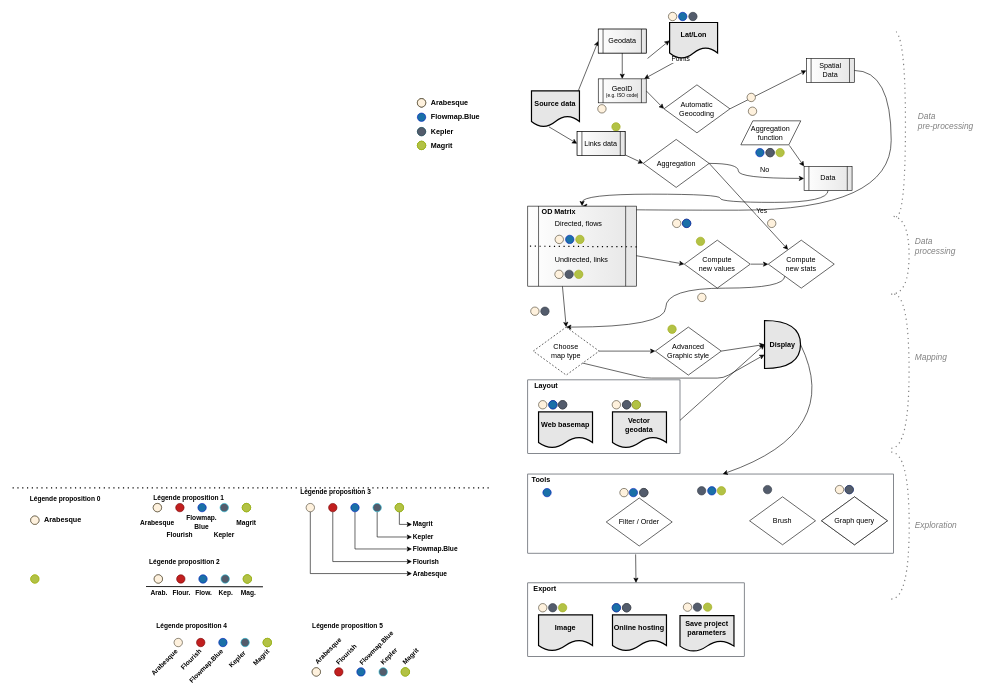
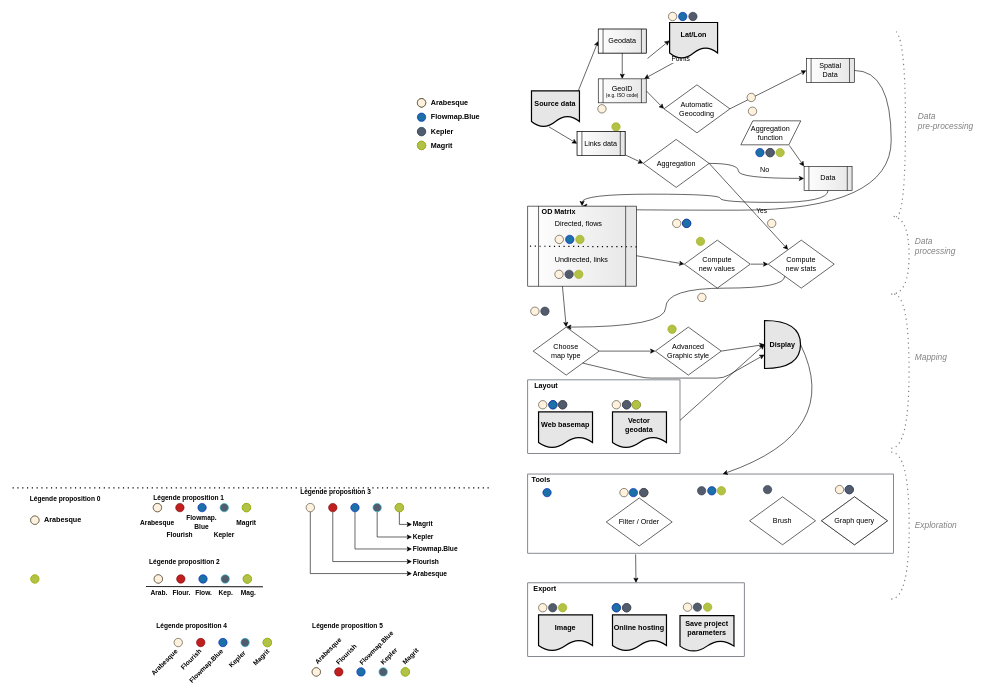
- <mxCell id="37" value="&lt;div&gt;Choose &lt;br&gt;&lt;/div&gt;&lt;div&gt;map type&lt;/div&gt;" style="rhombus;whiteSpace=wrap;html=1;sketch=0;align=center;dashed=1;" parent="1" vertex="1"><mxGeometry x="888.22" y="545" width="110" height="80" as="geometry" /></mxCell>
+ <mxCell id="37" value="&lt;div&gt;Choose &lt;br&gt;&lt;/div&gt;&lt;div&gt;map type&lt;/div&gt;" style="rhombus;whiteSpace=wrap;html=1;sketch=0;align=center;" parent="1" vertex="1"><mxGeometry x="888.22" y="545" width="110" height="80" as="geometry" /></mxCell>
